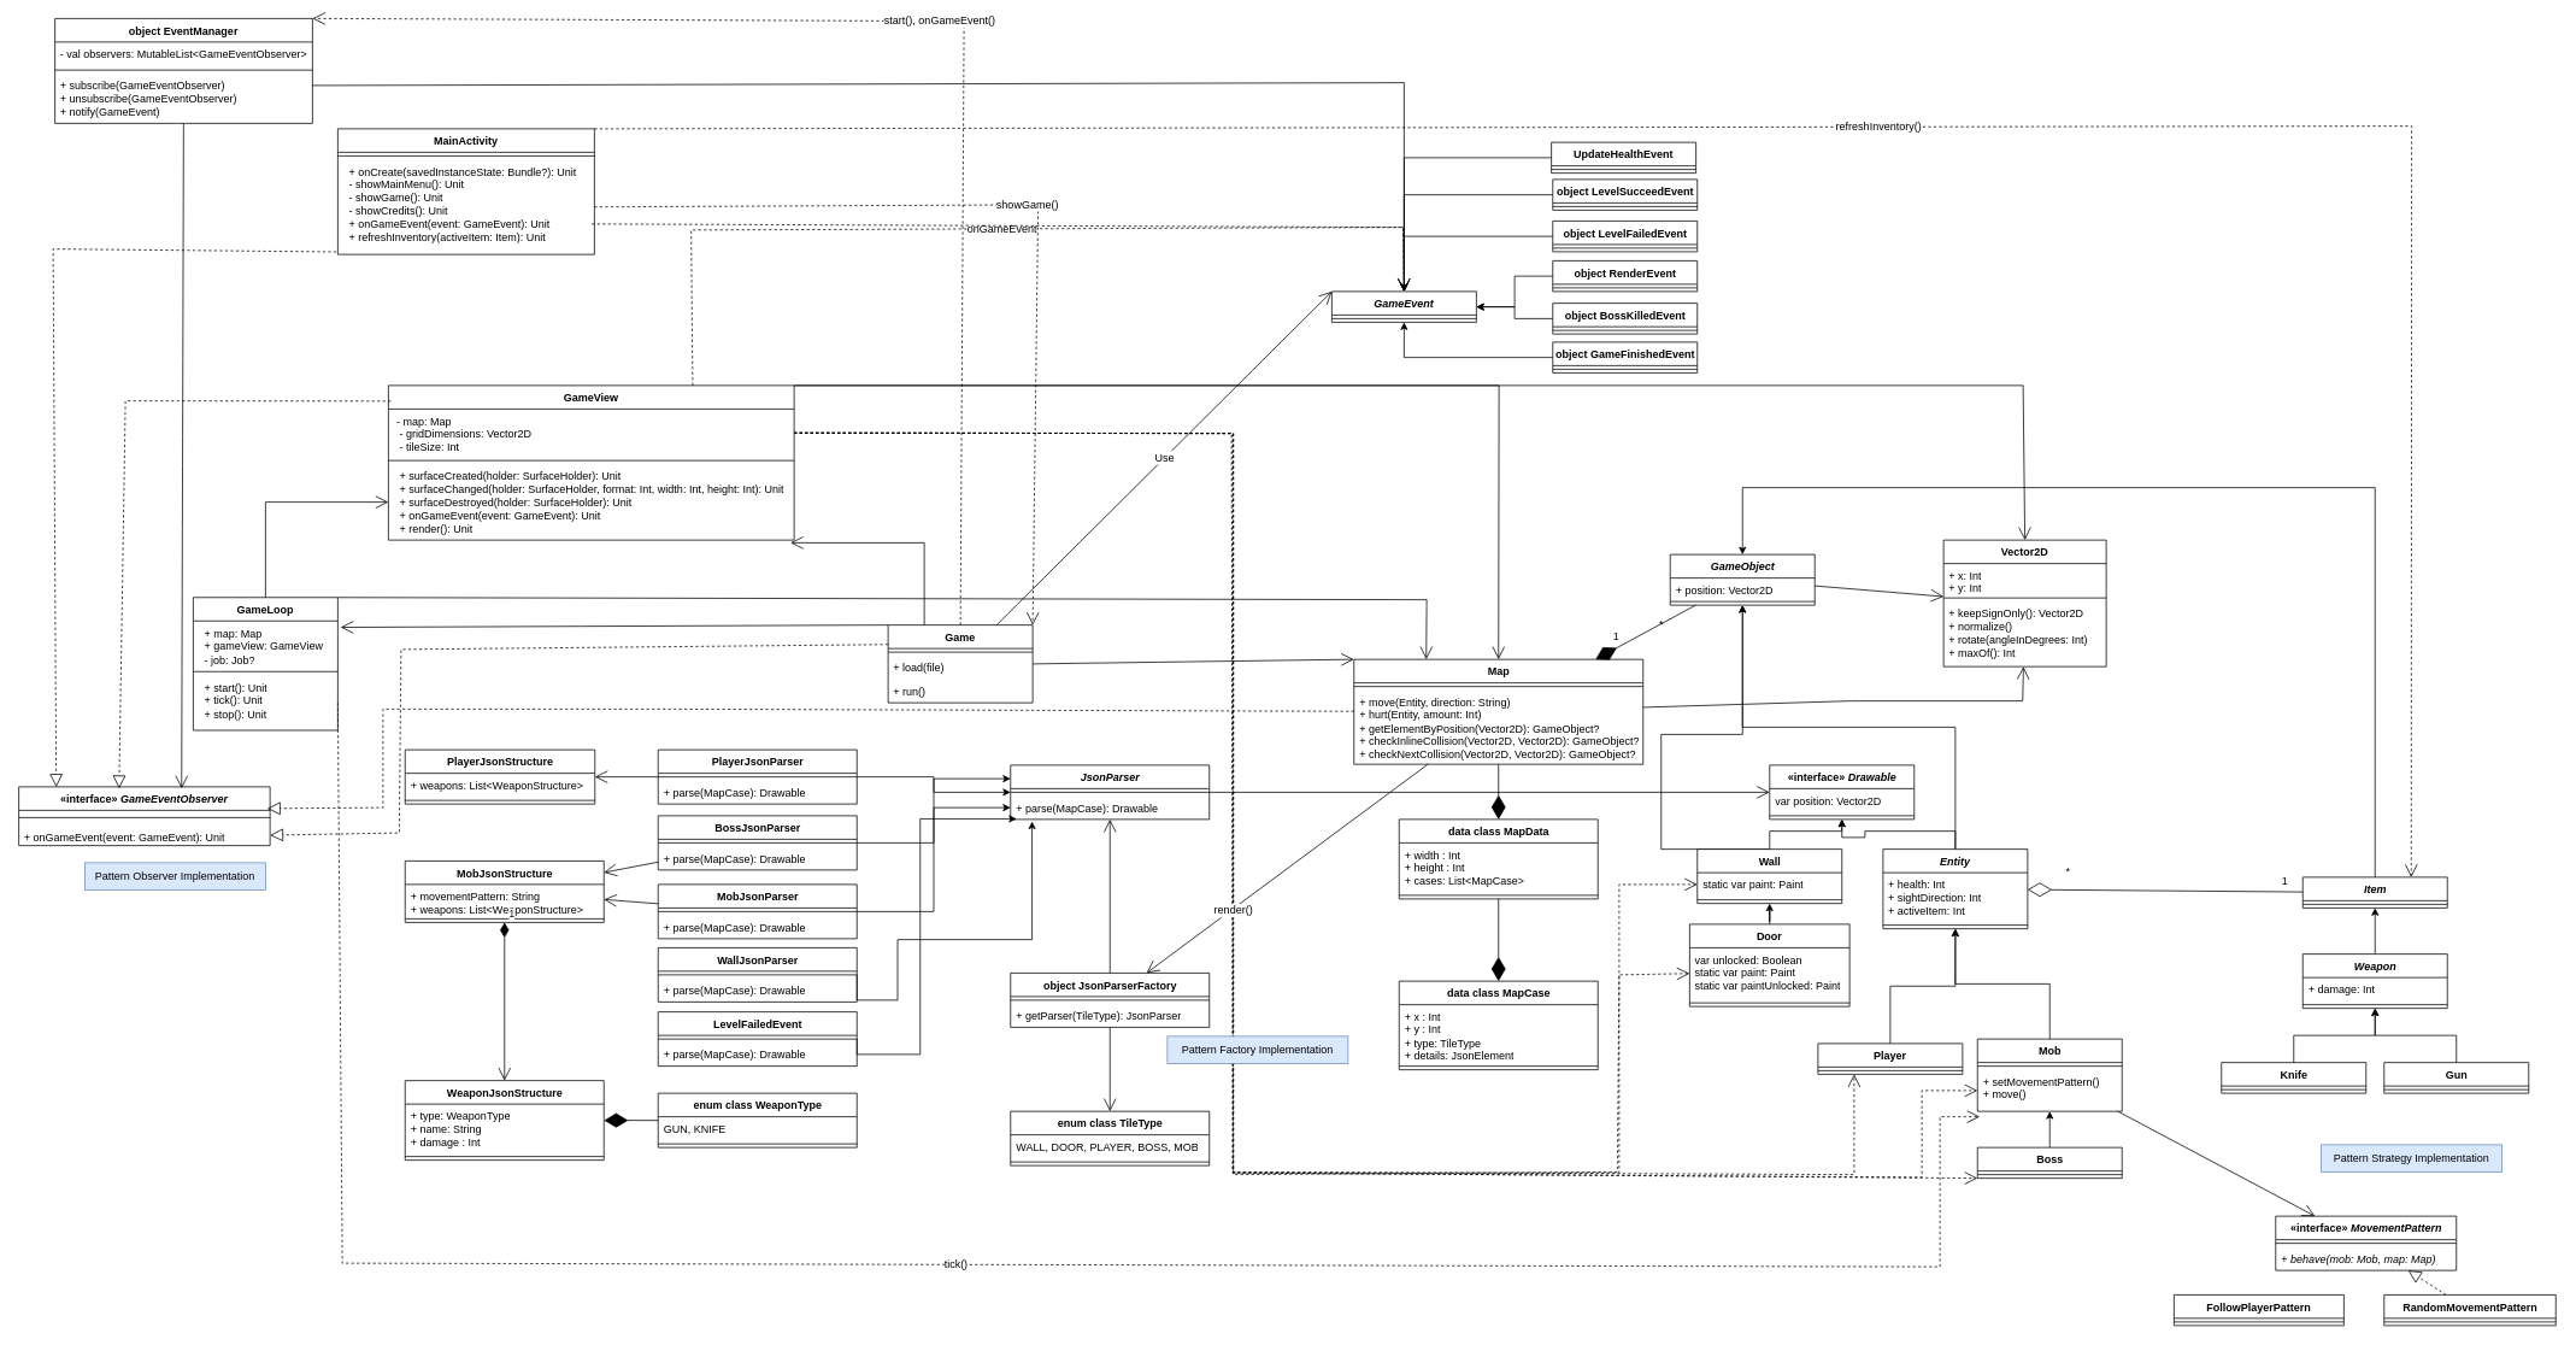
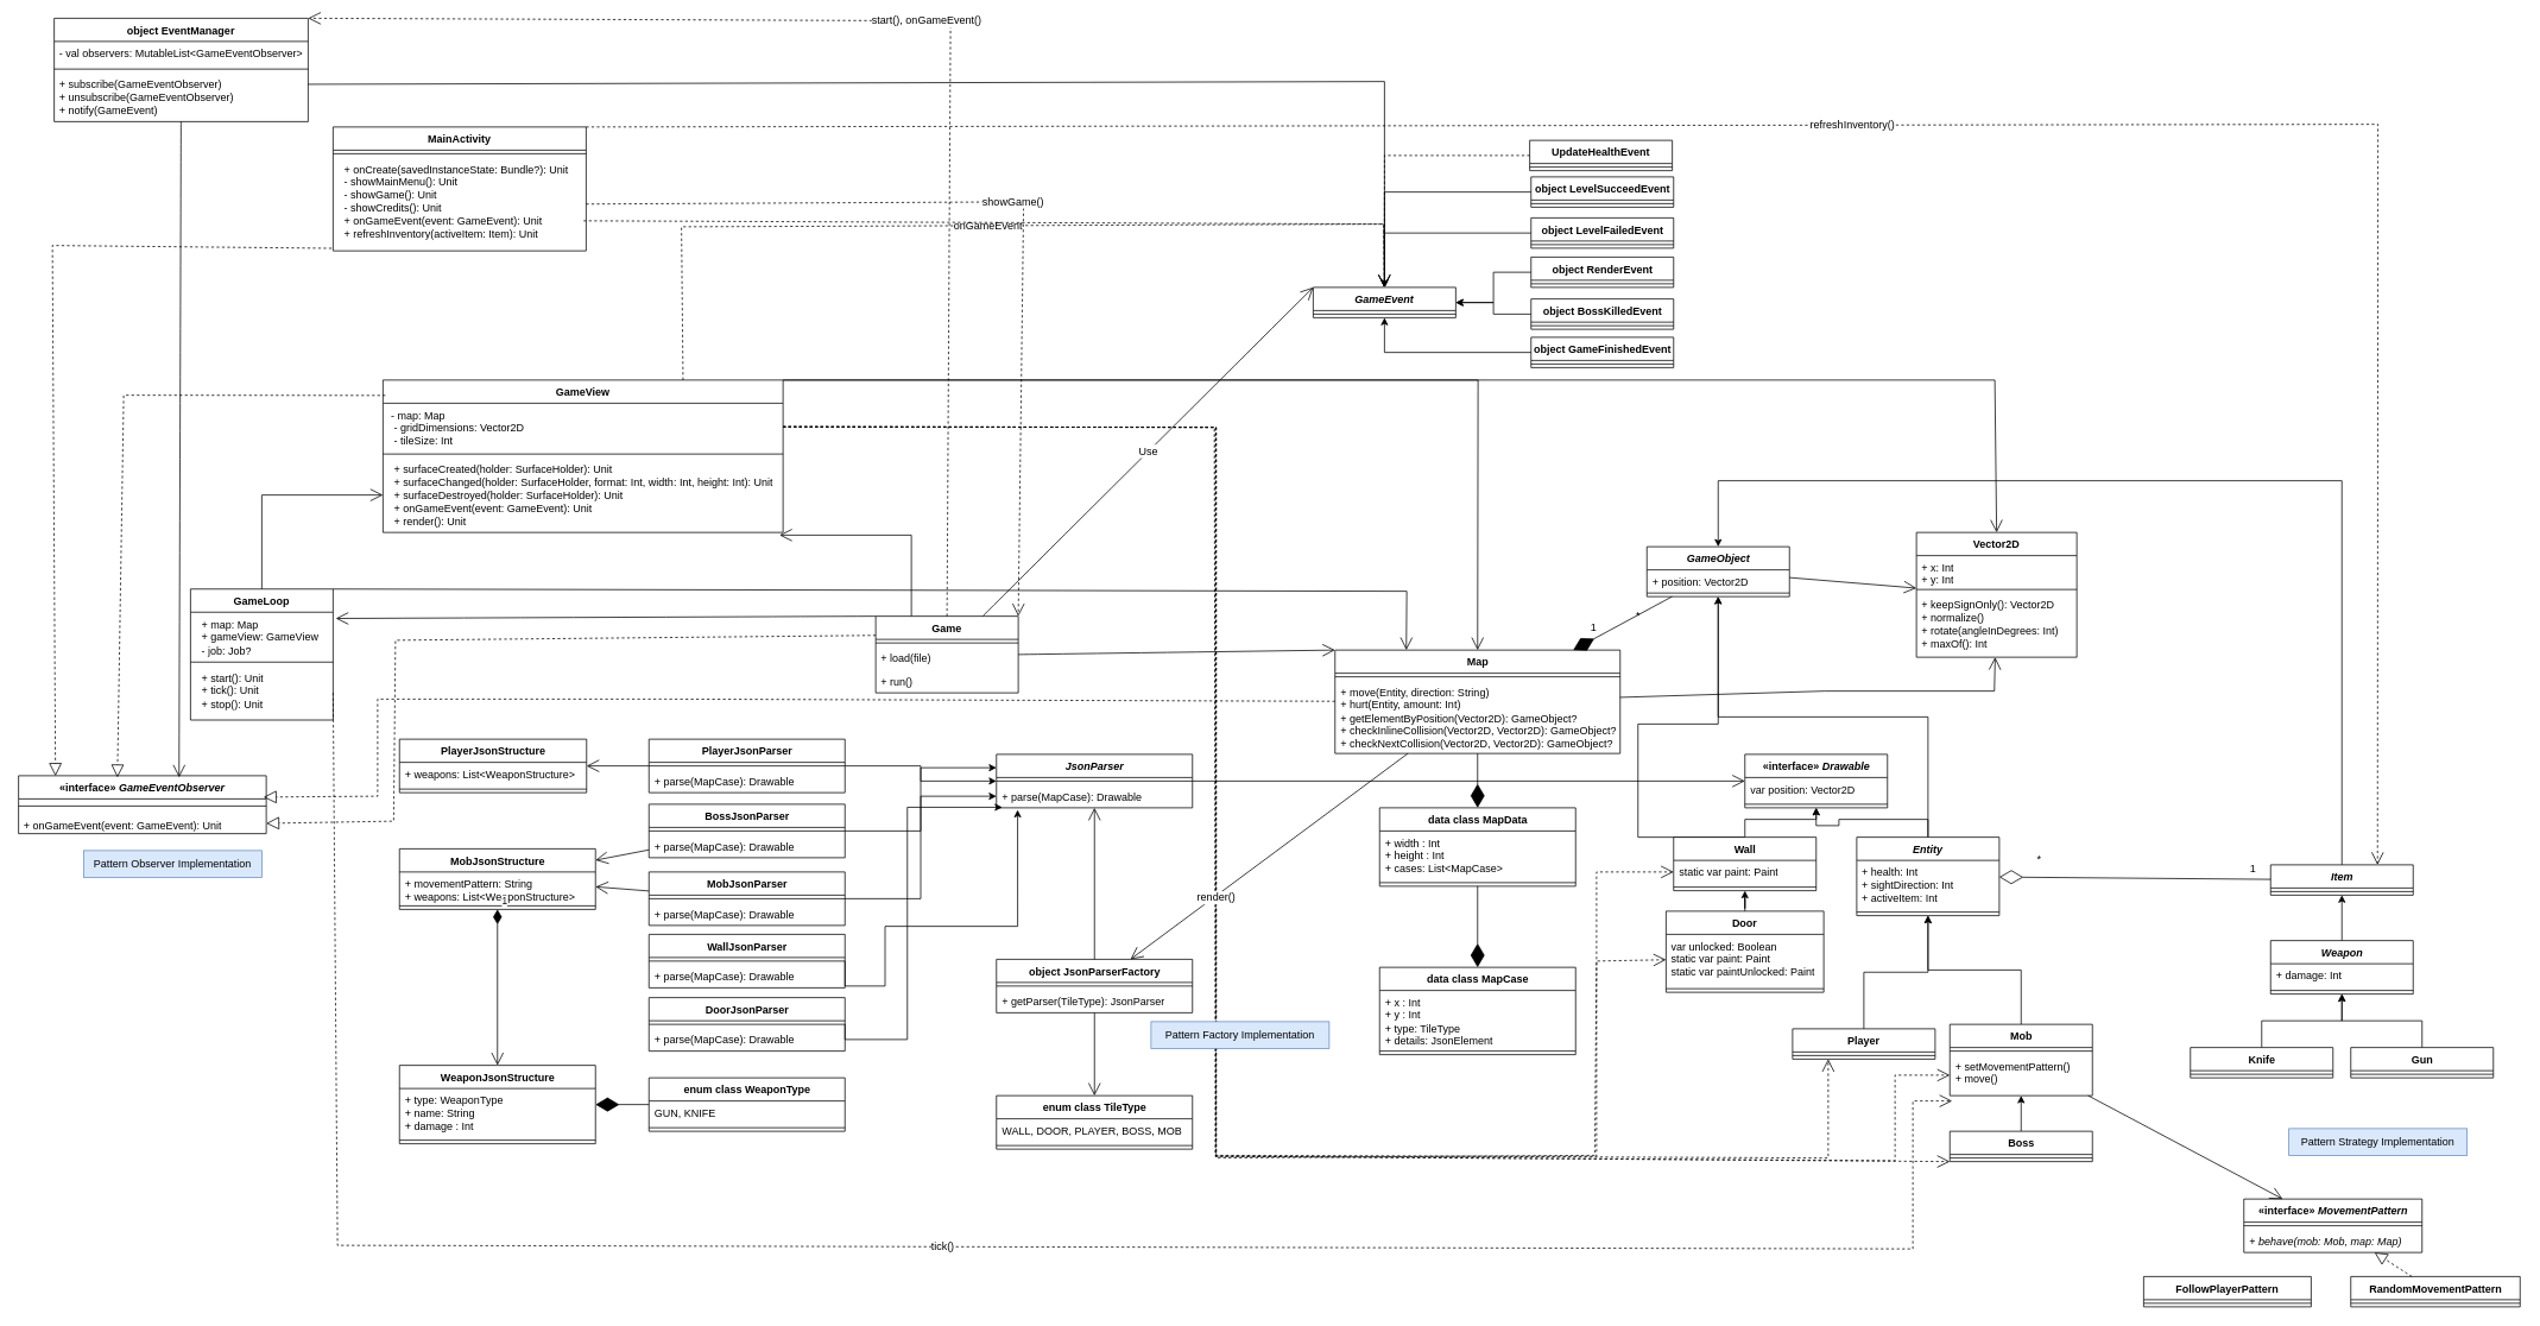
- <mxCell id="189" style="edgeStyle=orthogonalEdgeStyle;rounded=0;orthogonalLoop=1;jettySize=auto;html=1;" edge="1" parent="1" source="187" target="74"><mxGeometry relative="1" as="geometry"><mxPoint x="1640" y="217" as="sourcePoint" /><mxPoint x="1640" y="166" as="targetPoint" /></mxGeometry></mxCell>
+ <mxCell id="189" style="edgeStyle=orthogonalEdgeStyle;rounded=0;orthogonalLoop=1;jettySize=auto;html=1;dashed=1;" edge="1" parent="1" source="187" target="74"><mxGeometry relative="1" as="geometry"><mxPoint x="1640" y="217" as="sourcePoint" /><mxPoint x="1640" y="166" as="targetPoint" /></mxGeometry></mxCell>
- <mxCell id="114" value="LevelFailedEvent" style="swimlane;fontStyle=1;align=center;verticalAlign=top;childLayout=stackLayout;horizontal=1;startSize=26;horizontalStack=0;resizeParent=1;resizeParentMax=0;resizeLast=0;collapsible=1;marginBottom=0;whiteSpace=wrap;html=1;" parent="1" vertex="1"><mxGeometry x="727.5" y="1119" width="220" height="60" as="geometry" /></mxCell>
+ <mxCell id="114" value="DoorJsonParser" style="swimlane;fontStyle=1;align=center;verticalAlign=top;childLayout=stackLayout;horizontal=1;startSize=26;horizontalStack=0;resizeParent=1;resizeParentMax=0;resizeLast=0;collapsible=1;marginBottom=0;whiteSpace=wrap;html=1;" parent="1" vertex="1"><mxGeometry x="727.5" y="1119" width="220" height="60" as="geometry" /></mxCell>
